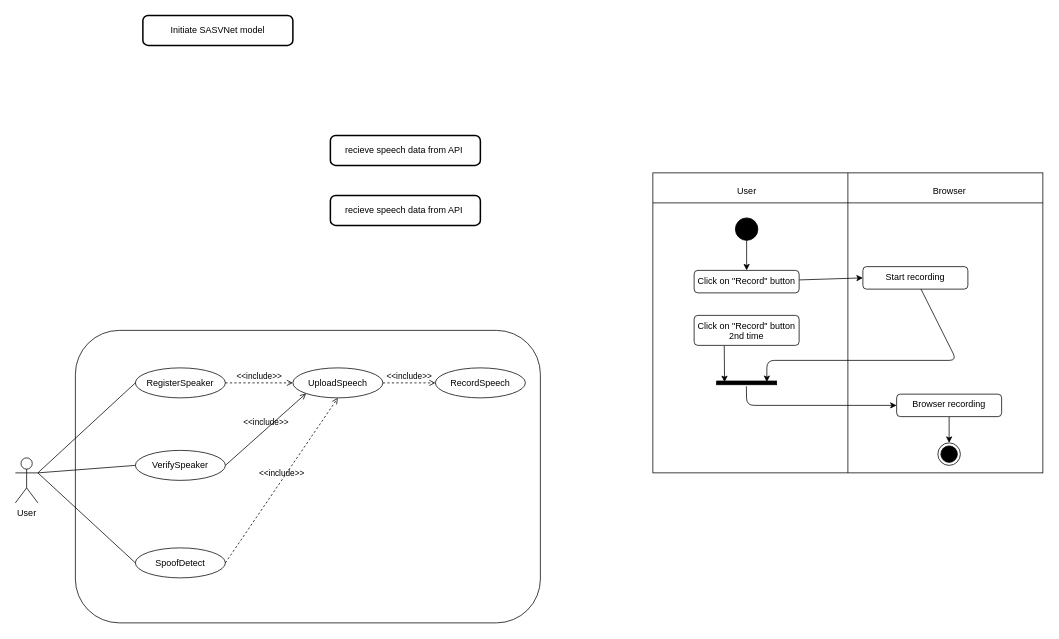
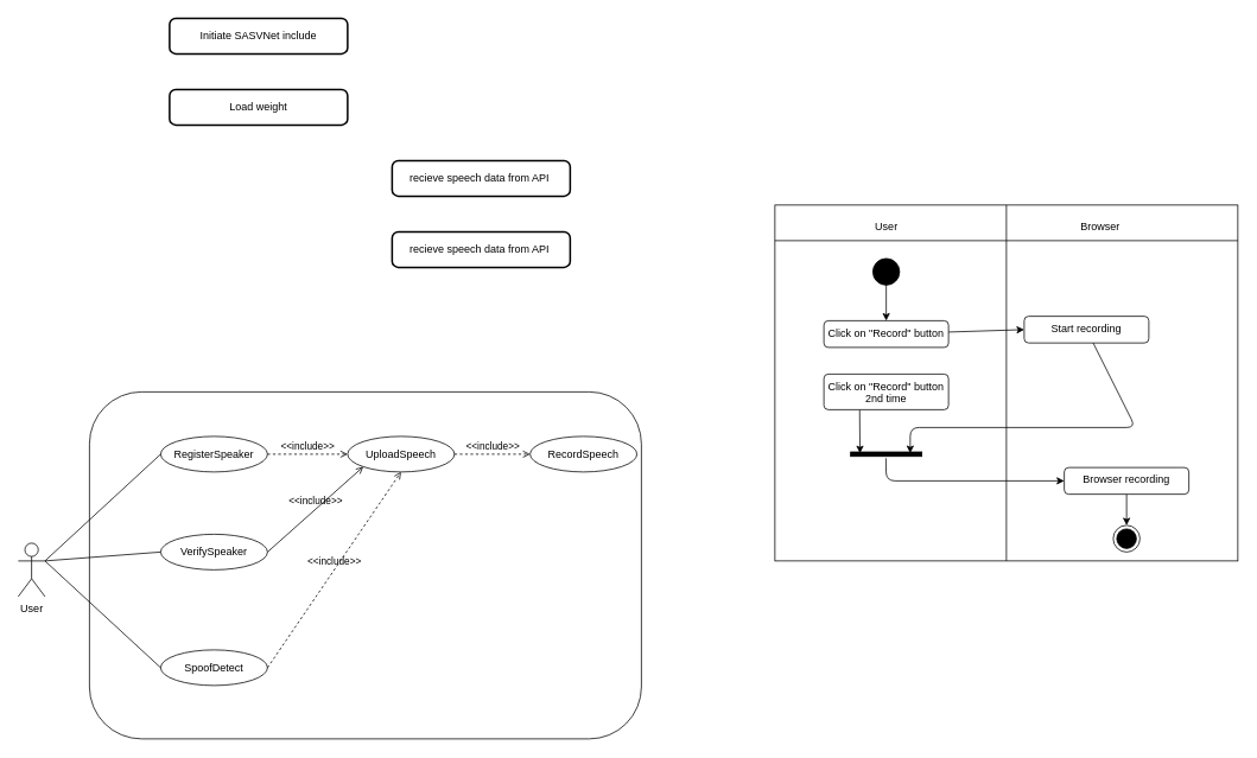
- <mxCell id="4" value="Initiate SASVNet model" style="rounded=1;whiteSpace=wrap;html=1;absoluteArcSize=1;arcSize=14;strokeWidth=2;" parent="1" vertex="1"><mxGeometry x="190" y="20" width="200" height="40" as="geometry" /></mxCell>
+ <mxCell id="4" value="Initiate SASVNet include" style="rounded=1;whiteSpace=wrap;html=1;absoluteArcSize=1;arcSize=14;strokeWidth=2;" parent="1" vertex="1"><mxGeometry x="190" y="20" width="200" height="40" as="geometry" /></mxCell>
+ <mxCell id="5" value="Load weight" style="rounded=1;whiteSpace=wrap;html=1;absoluteArcSize=1;arcSize=14;strokeWidth=2;" parent="1" vertex="1"><mxGeometry x="190" y="100" width="200" height="40" as="geometry" /></mxCell>
- <mxCell id="22" value="Browser" style="text;html=1;align=center;verticalAlign=middle;resizable=0;points=[];autosize=1;strokeColor=none;fillColor=none;" vertex="1" parent="1"><mxGeometry x="1230" y="240" width="70" height="30" as="geometry" /></mxCell>
+ <mxCell id="22" value="Browser" style="text;html=1;align=center;verticalAlign=middle;resizable=0;points=[];autosize=1;strokeColor=none;fillColor=none;" vertex="1" parent="1"><mxGeometry x="1200" y="240" width="70" height="30" as="geometry" /></mxCell>
- <mxCell id="13" value="RecordSpeech" style="ellipse;html=1;whiteSpace=wrap;" vertex="1" parent="1"><mxGeometry x="580" y="490" width="120" height="40" as="geometry" /></mxCell>
+ <mxCell id="13" value="RecordSpeech" style="ellipse;html=1;whiteSpace=wrap;" vertex="1" parent="1"><mxGeometry x="595" y="490" width="120" height="40" as="geometry" /></mxCell>
